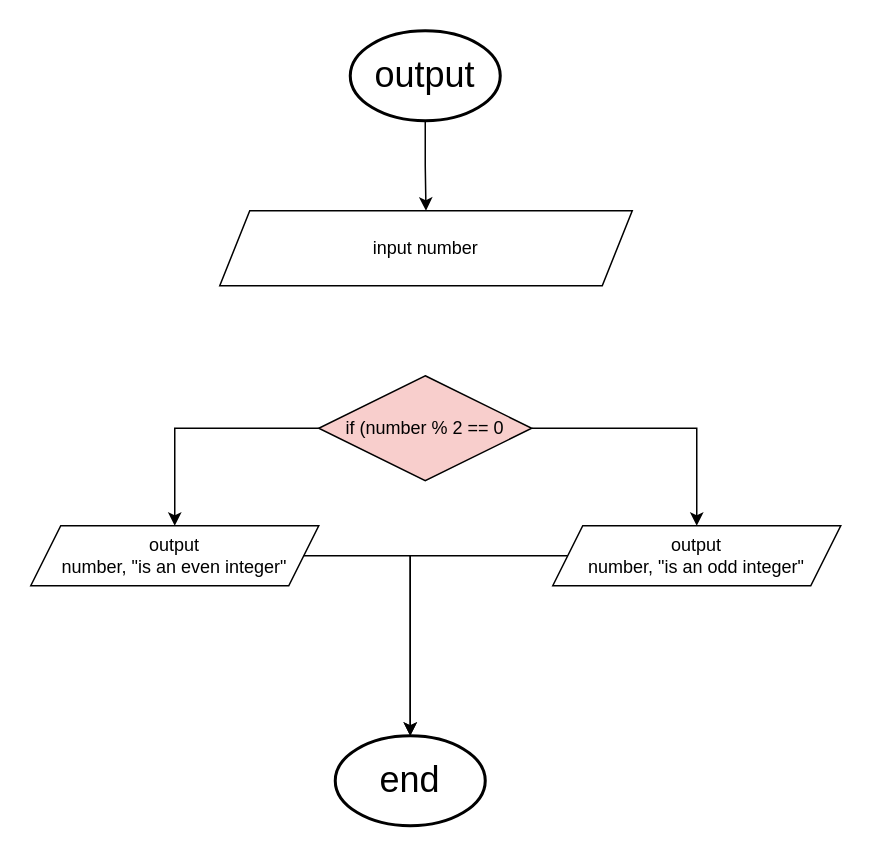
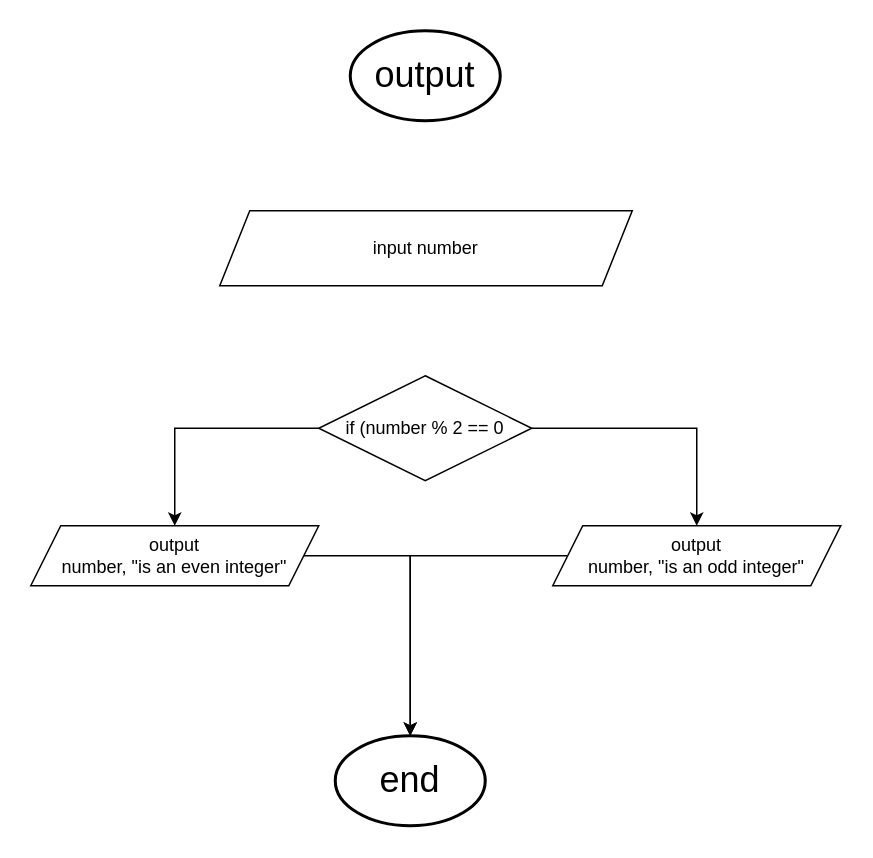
- <mxCell id="2" style="edgeStyle=orthogonalEdgeStyle;rounded=0;orthogonalLoop=1;jettySize=auto;html=1;entryX=0.5;entryY=0;entryDx=0;entryDy=0;" edge="1" parent="1" source="3" target="5"><mxGeometry relative="1" as="geometry" /></mxCell>
- <mxCell id="8" value="if (number % 2 == 0" style="rhombus;whiteSpace=wrap;html=1;fillColor=#f8cecc;" vertex="1" parent="1"><mxGeometry x="212" y="250" width="142" height="70" as="geometry" /></mxCell>
+ <mxCell id="8" value="if (number % 2 == 0" style="rhombus;whiteSpace=wrap;html=1;" vertex="1" parent="1"><mxGeometry x="212" y="250" width="142" height="70" as="geometry" /></mxCell>
